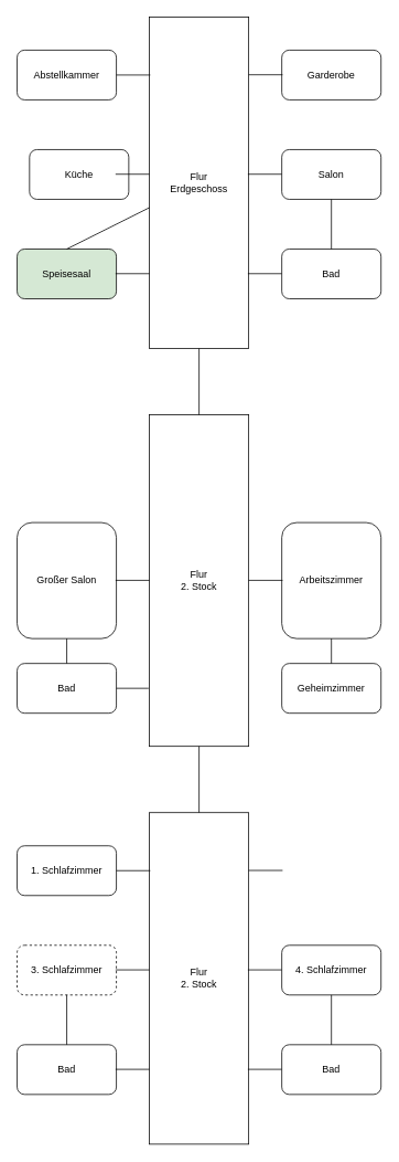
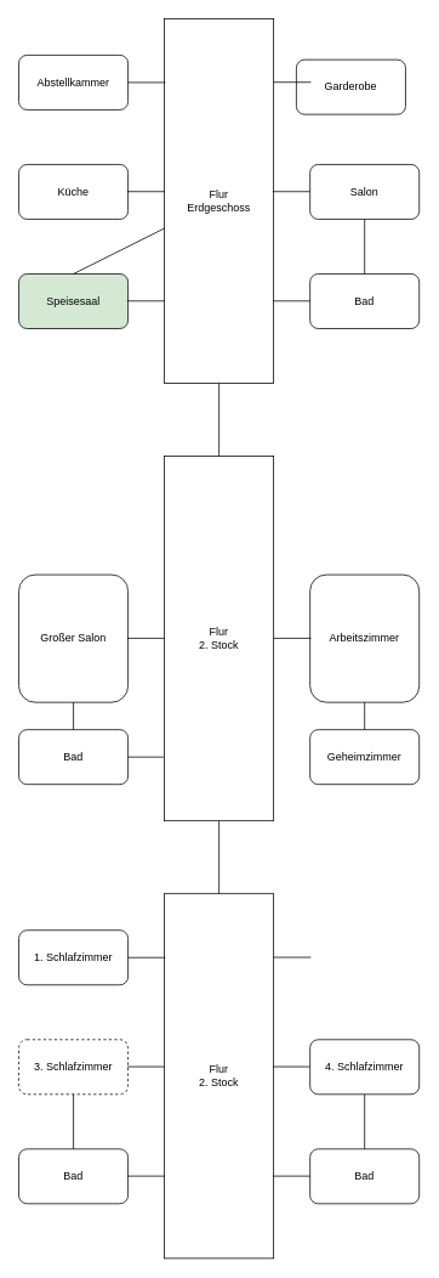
- <mxCell id="4" value="Garderobe" style="rounded=1;whiteSpace=wrap;html=1;" parent="2" vertex="1"><mxGeometry x="320" y="40" width="120" height="60" as="geometry" /></mxCell>
+ <mxCell id="4" value="Garderobe" style="rounded=1;whiteSpace=wrap;html=1;" parent="2" vertex="1"><mxGeometry x="305" y="45" width="120" height="60" as="geometry" /></mxCell>
- <mxCell id="6" value="Küche" style="rounded=1;whiteSpace=wrap;html=1;" parent="2" vertex="1"><mxGeometry x="15" y="160" width="120" height="60" as="geometry" /></mxCell>
+ <mxCell id="6" value="Küche" style="rounded=1;whiteSpace=wrap;html=1;" parent="2" vertex="1"><mxGeometry y="160" width="120" height="60" as="geometry" /></mxCell>
